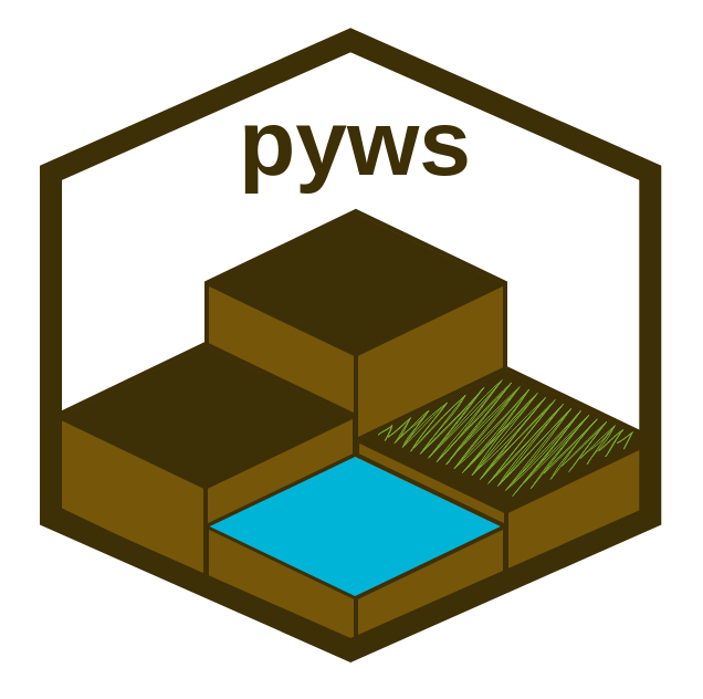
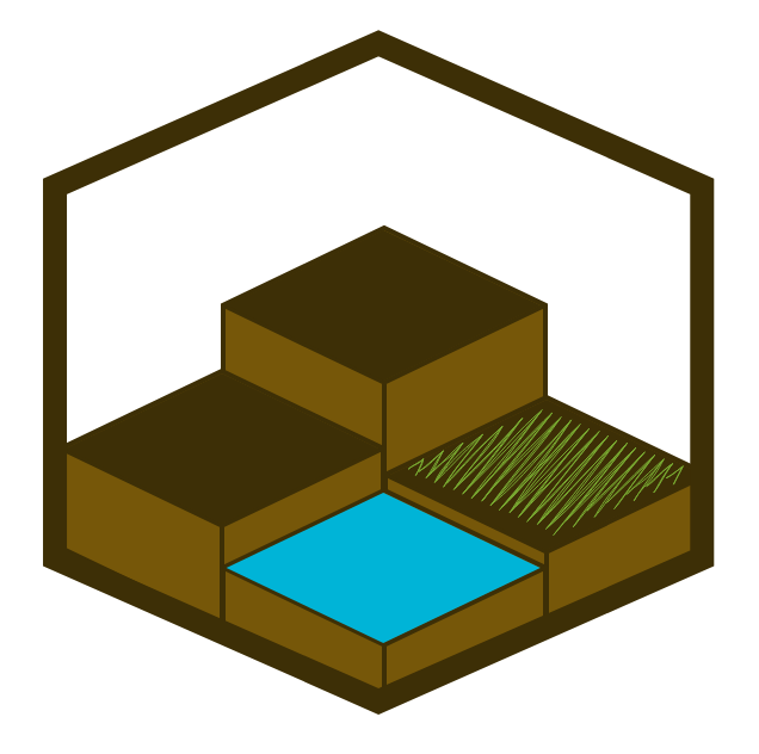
- <mxCell id="3" value="&lt;font style=&quot;font-size: 42px&quot;&gt;pyws&lt;/font&gt;" style="text;html=1;resizable=0;autosize=1;align=center;verticalAlign=middle;points=[];fillColor=none;strokeColor=none;rounded=0;fontStyle=1;fontSize=42;fontColor=#3D2F06;" parent="1" vertex="1"><mxGeometry x="100.09" y="35" width="120" height="60" as="geometry" /></mxCell>
